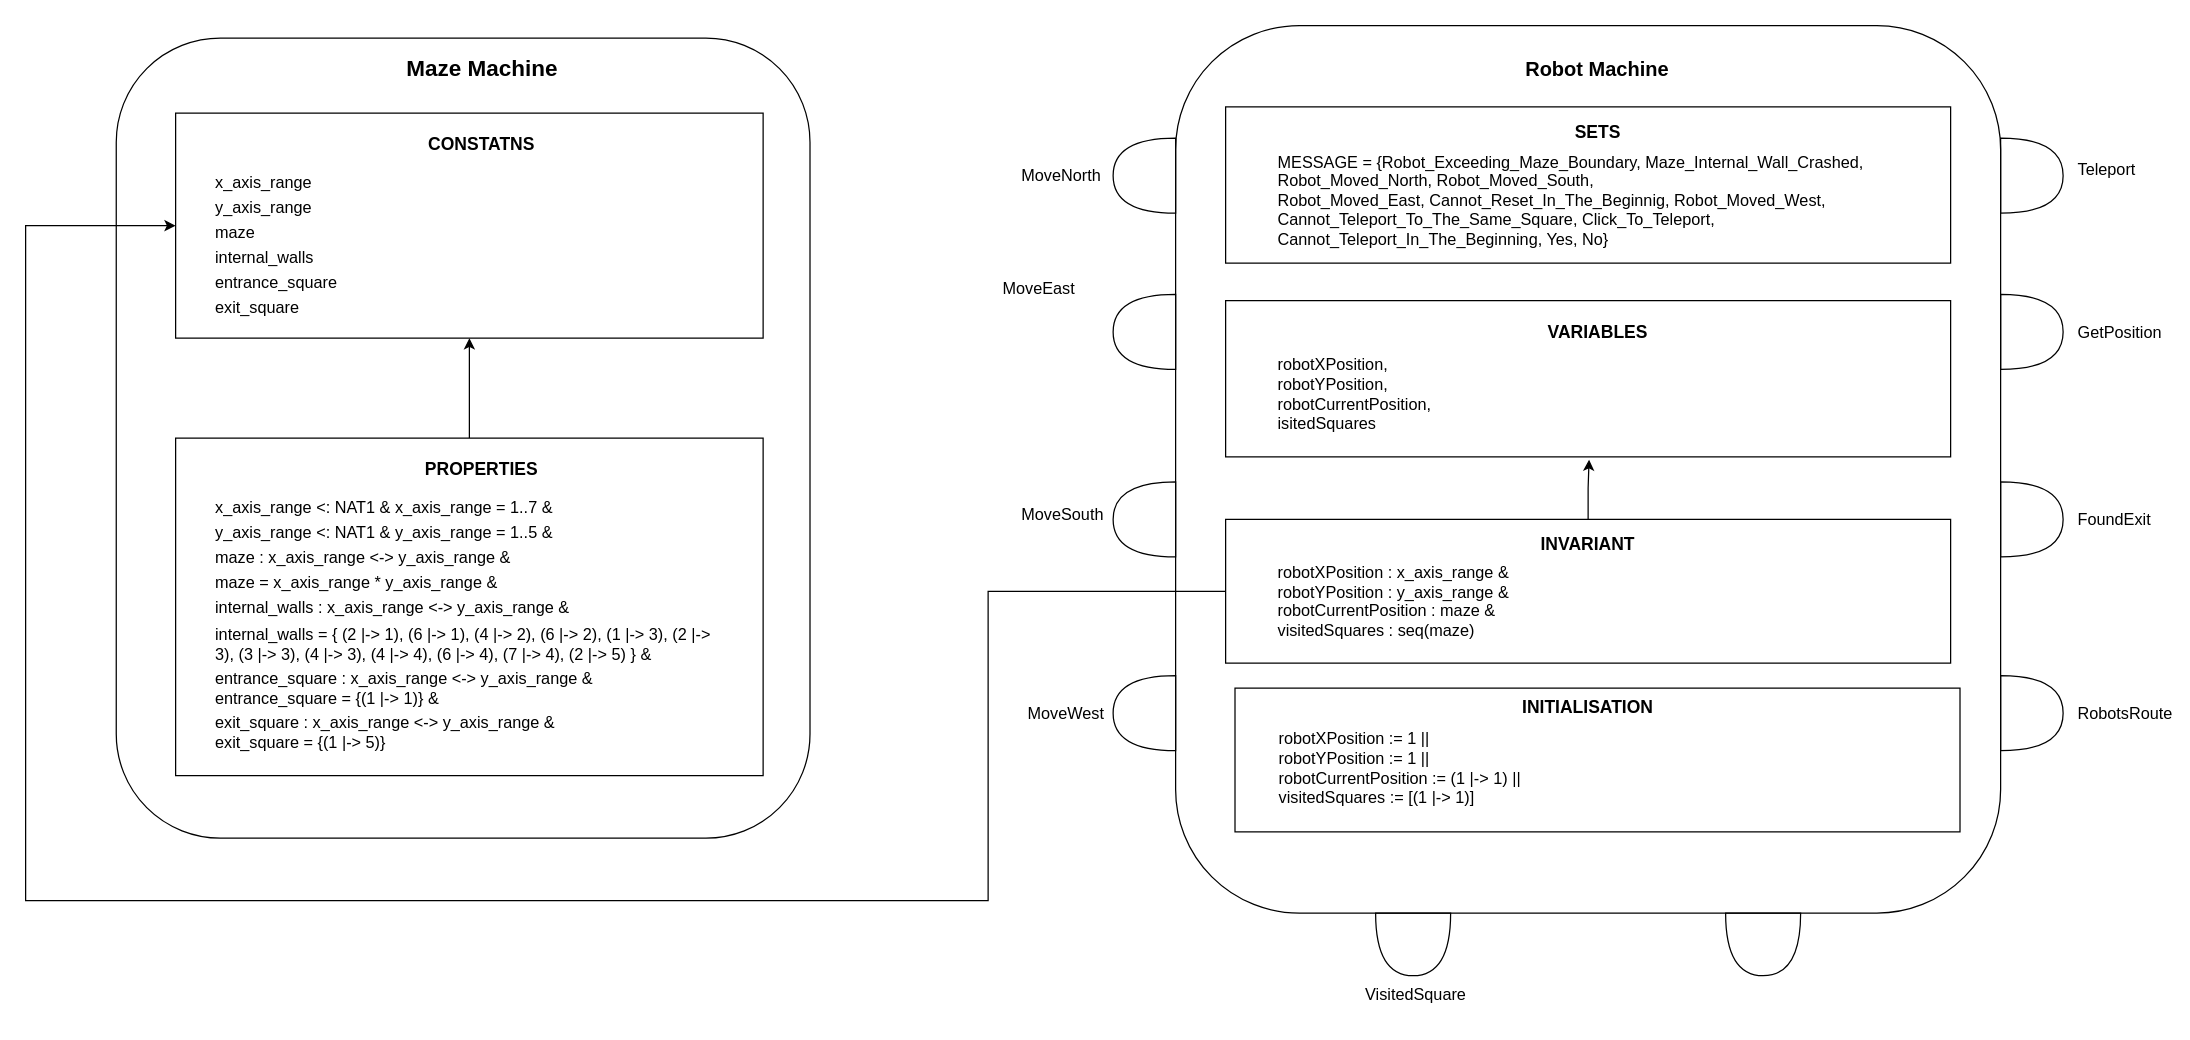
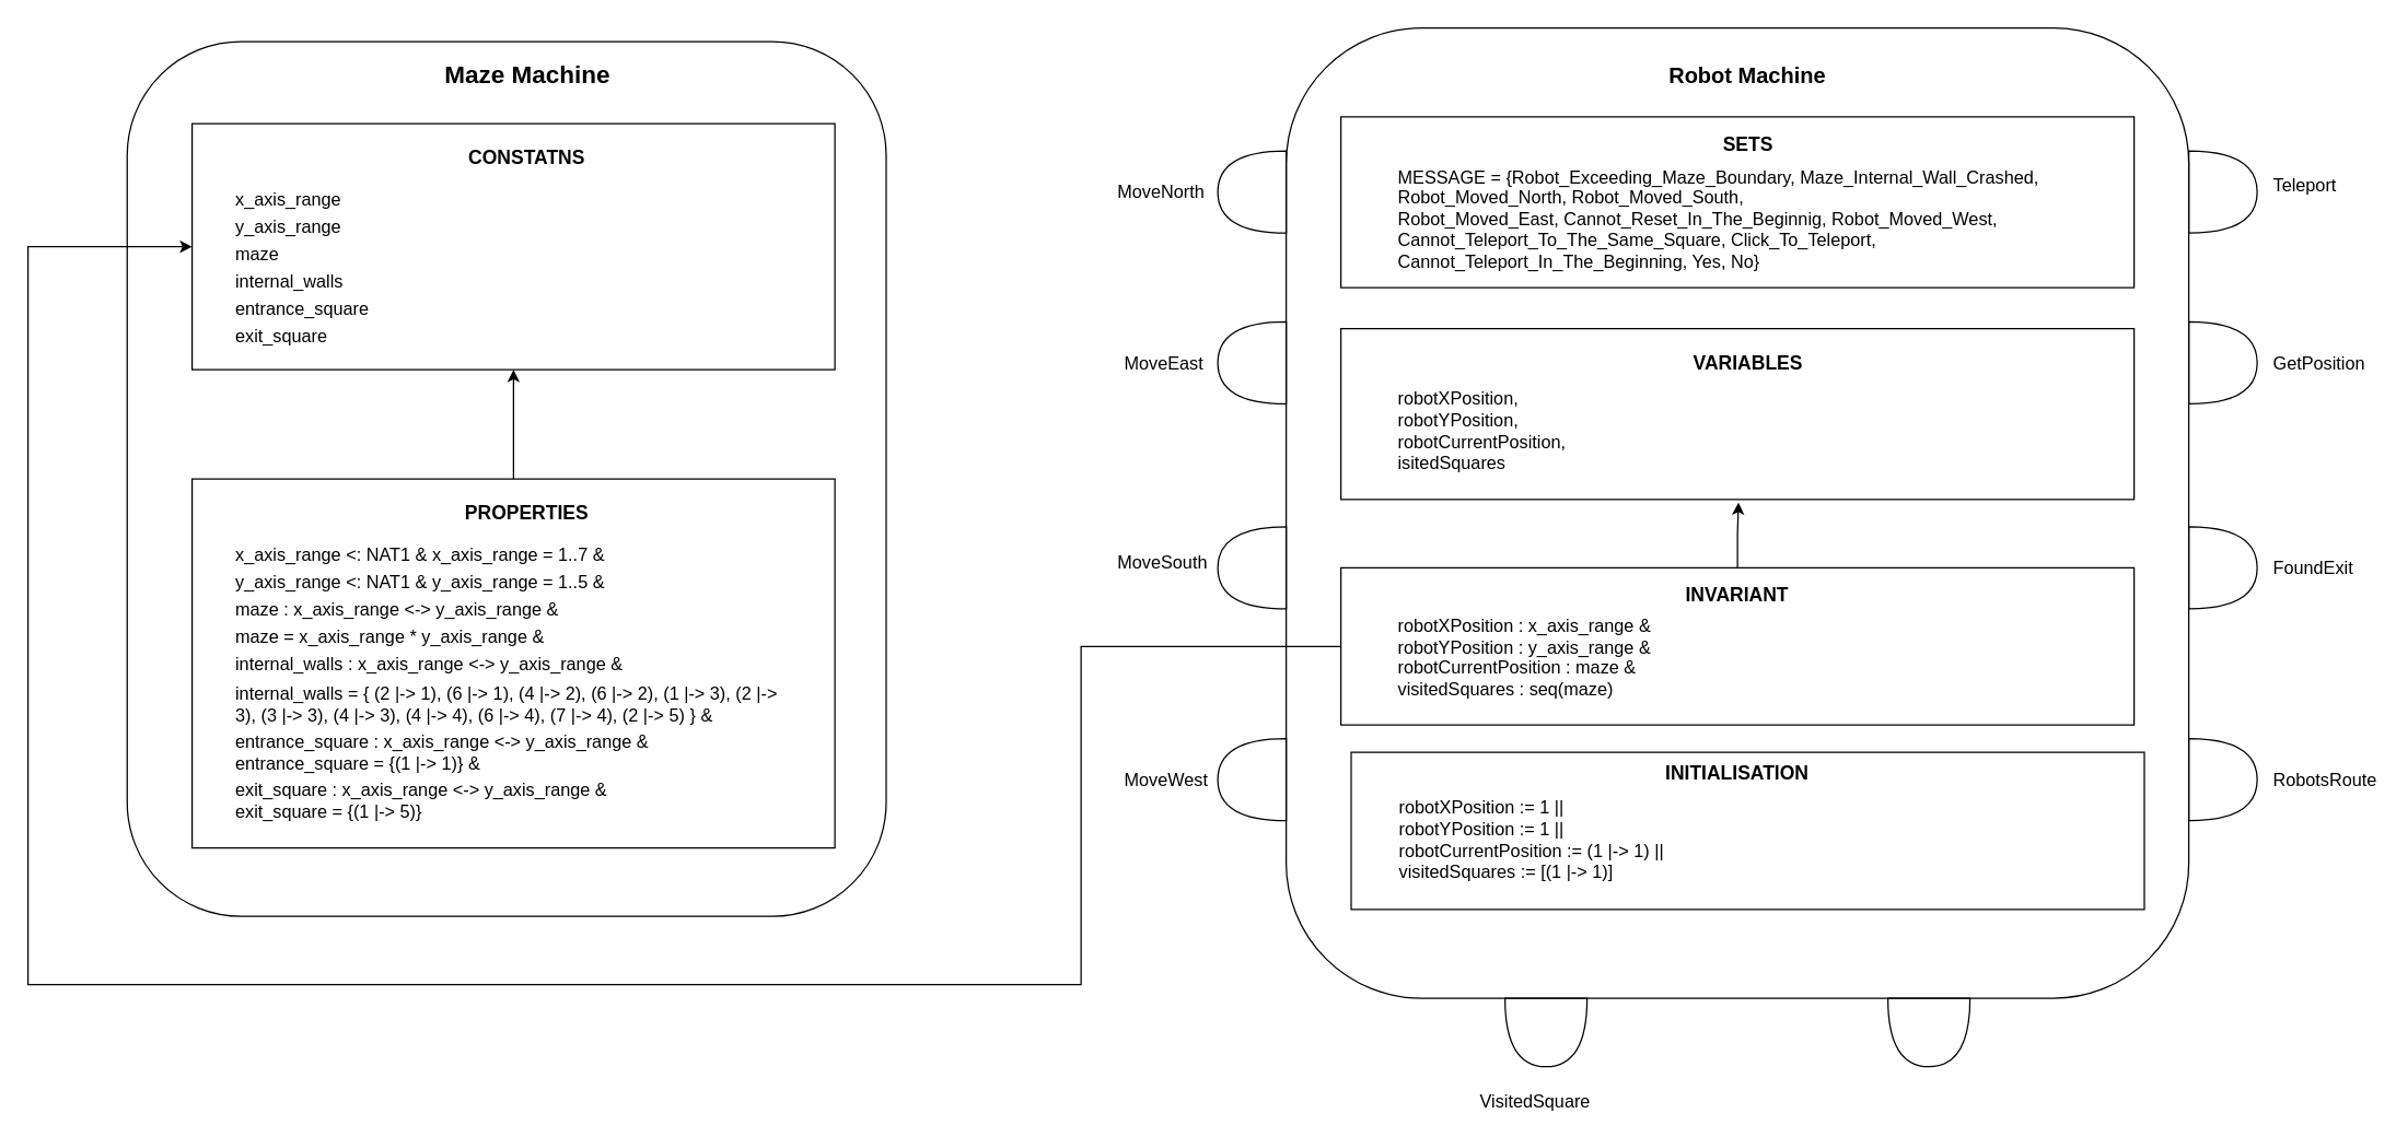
- <mxCell id="47" value="&lt;div style=&quot;text-align: justify; font-size: 13px;&quot;&gt;&lt;span style=&quot;background-color: initial; font-size: 13px;&quot;&gt;MoveEast&lt;/span&gt;&lt;/div&gt;" style="text;html=1;strokeColor=none;fillColor=none;align=left;verticalAlign=middle;whiteSpace=wrap;rounded=0;fontSize=13;" parent="1" vertex="1"><mxGeometry x="800" y="215" width="70" height="30" as="geometry" /></mxCell>
+ <mxCell id="47" value="&lt;div style=&quot;text-align: justify; font-size: 13px;&quot;&gt;&lt;span style=&quot;background-color: initial; font-size: 13px;&quot;&gt;MoveEast&lt;/span&gt;&lt;/div&gt;" style="text;html=1;strokeColor=none;fillColor=none;align=left;verticalAlign=middle;whiteSpace=wrap;rounded=0;fontSize=13;" parent="1" vertex="1"><mxGeometry x="820" y="250" width="70" height="30" as="geometry" /></mxCell>
- <mxCell id="55" value="&lt;div style=&quot;text-align: justify; font-size: 13px;&quot;&gt;&lt;span style=&quot;background-color: initial; font-size: 13px;&quot;&gt;VisitedSquare&lt;/span&gt;&lt;/div&gt;" style="text;html=1;strokeColor=none;fillColor=none;align=left;verticalAlign=middle;whiteSpace=wrap;rounded=0;fontSize=13;" parent="1" vertex="1"><mxGeometry x="1090" y="780" width="100" height="30" as="geometry" /></mxCell>
+ <mxCell id="55" value="&lt;div style=&quot;text-align: justify; font-size: 13px;&quot;&gt;&lt;span style=&quot;background-color: initial; font-size: 13px;&quot;&gt;VisitedSquare&lt;/span&gt;&lt;/div&gt;" style="text;html=1;strokeColor=none;fillColor=none;align=left;verticalAlign=middle;whiteSpace=wrap;rounded=0;fontSize=13;" parent="1" vertex="1"><mxGeometry x="1080" y="790" width="100" height="30" as="geometry" /></mxCell>
